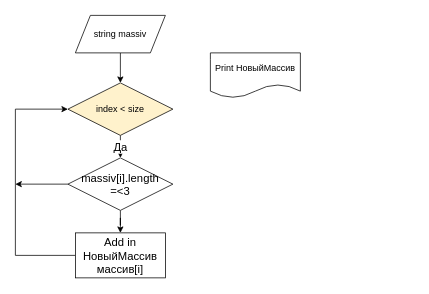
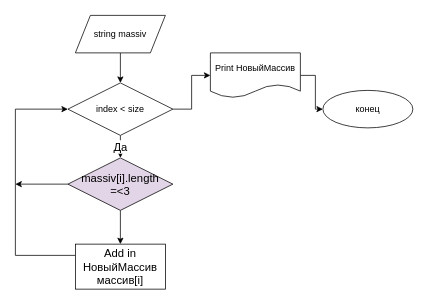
+ <mxCell id="12" value="" style="edgeStyle=orthogonalEdgeStyle;rounded=0;orthogonalLoop=1;jettySize=auto;html=1;fontSize=15;" edge="1" parent="1" source="13" target="14"><mxGeometry relative="1" as="geometry" /></mxCell>
+ <mxCell id="5" value="" style="edgeStyle=orthogonalEdgeStyle;rounded=0;orthogonalLoop=1;jettySize=auto;html=1;fontSize=15;" edge="1" parent="1" source="6" target="13"><mxGeometry relative="1" as="geometry" /></mxCell>
- <mxCell id="6" value="index &amp;lt; size" style="rhombus;whiteSpace=wrap;html=1;fillColor=#fff2cc;" vertex="1" parent="1"><mxGeometry x="90" y="110" width="140" height="70" as="geometry" /></mxCell>
+ <mxCell id="6" value="index &amp;lt; size" style="rhombus;whiteSpace=wrap;html=1;" vertex="1" parent="1"><mxGeometry x="90" y="110" width="140" height="70" as="geometry" /></mxCell>
+ <mxCell id="14" value="конец" style="ellipse;whiteSpace=wrap;html=1;" vertex="1" parent="1"><mxGeometry x="430" y="120" width="120" height="50" as="geometry" /></mxCell>
- <mxCell id="9" value="massiv[i].length &lt;br&gt;=&amp;lt;3" style="rhombus;whiteSpace=wrap;html=1;fontSize=15;" vertex="1" parent="1"><mxGeometry x="90" y="210" width="140" height="70" as="geometry" /></mxCell>
+ <mxCell id="9" value="massiv[i].length &lt;br&gt;=&amp;lt;3" style="rhombus;whiteSpace=wrap;html=1;fontSize=15;fillColor=#e1d5e7;" vertex="1" parent="1"><mxGeometry x="90" y="210" width="140" height="70" as="geometry" /></mxCell>
- <mxCell id="11" value="Add in НовыйМассив массив[i]" style="whiteSpace=wrap;html=1;fontSize=15;" vertex="1" parent="1"><mxGeometry x="100" y="310" width="120" height="60" as="geometry" /></mxCell>
+ <mxCell id="11" value="Add in НовыйМассив массив[i]" style="whiteSpace=wrap;html=1;fontSize=15;" vertex="1" parent="1"><mxGeometry x="100" y="325" width="120" height="60" as="geometry" /></mxCell>
